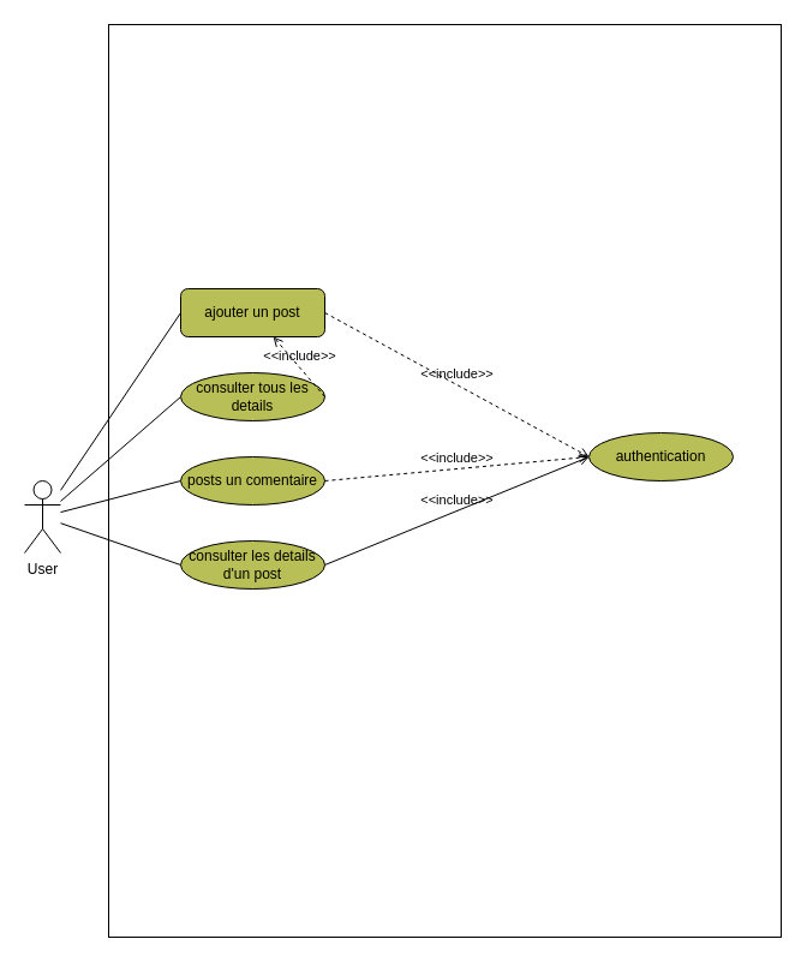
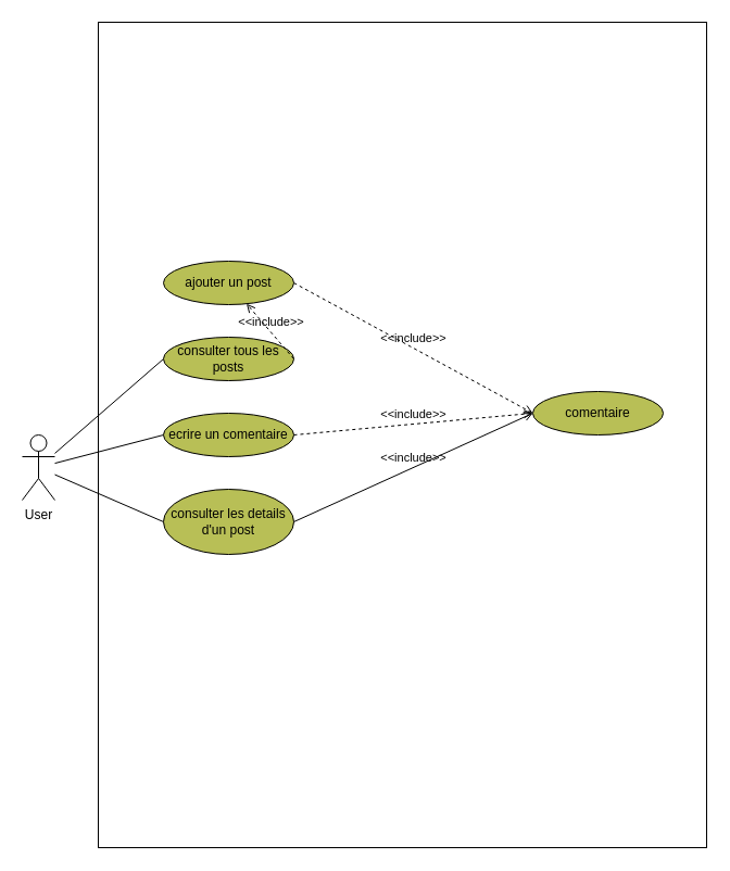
- <mxCell id="8" value="ajouter un post" style="whiteSpace=wrap;html=1;strokeColor=#000000;fillColor=#B8BF56;rounded=1;" vertex="1" parent="1"><mxGeometry x="150" y="240" width="120" height="40" as="geometry" /></mxCell>
+ <mxCell id="8" value="ajouter un post" style="ellipse;whiteSpace=wrap;html=1;strokeColor=#000000;fillColor=#B8BF56;" vertex="1" parent="1"><mxGeometry x="150" y="240" width="120" height="40" as="geometry" /></mxCell>
- <mxCell id="9" value="consulter tous les details" style="ellipse;whiteSpace=wrap;html=1;strokeColor=#000000;fillColor=#B8BF56;" vertex="1" parent="1"><mxGeometry x="150" y="310" width="120" height="40" as="geometry" /></mxCell>
+ <mxCell id="9" value="consulter tous les posts" style="ellipse;whiteSpace=wrap;html=1;strokeColor=#000000;fillColor=#B8BF56;" vertex="1" parent="1"><mxGeometry x="150" y="310" width="120" height="40" as="geometry" /></mxCell>
- <mxCell id="3" style="edgeStyle=none;html=1;entryX=0;entryY=0.5;entryDx=0;entryDy=0;endArrow=none;endFill=0;" edge="1" parent="1" source="7" target="8"><mxGeometry relative="1" as="geometry" /></mxCell>
- <mxCell id="12" value="authentication" style="ellipse;whiteSpace=wrap;html=1;strokeColor=#000000;fillColor=#B8BF56;" vertex="1" parent="1"><mxGeometry x="490" y="360" width="120" height="40" as="geometry" /></mxCell>
+ <mxCell id="12" value="comentaire" style="ellipse;whiteSpace=wrap;html=1;strokeColor=#000000;fillColor=#B8BF56;" vertex="1" parent="1"><mxGeometry x="490" y="360" width="120" height="40" as="geometry" /></mxCell>
- <mxCell id="10" value="posts un comentaire" style="ellipse;whiteSpace=wrap;html=1;strokeColor=#000000;fillColor=#B8BF56;" vertex="1" parent="1"><mxGeometry x="150" y="380" width="120" height="40" as="geometry" /></mxCell>
+ <mxCell id="10" value="ecrire un comentaire" style="ellipse;whiteSpace=wrap;html=1;strokeColor=#000000;fillColor=#B8BF56;" vertex="1" parent="1"><mxGeometry x="150" y="380" width="120" height="40" as="geometry" /></mxCell>
- <mxCell id="11" value="consulter les details d'un post" style="ellipse;whiteSpace=wrap;html=1;strokeColor=#000000;fillColor=#B8BF56;" vertex="1" parent="1"><mxGeometry x="150" y="450" width="120" height="40" as="geometry" /></mxCell>
+ <mxCell id="11" value="consulter les details d'un post" style="ellipse;whiteSpace=wrap;html=1;strokeColor=#000000;fillColor=#B8BF56;" vertex="1" parent="1"><mxGeometry x="150" y="450" width="120" height="60" as="geometry" /></mxCell>
